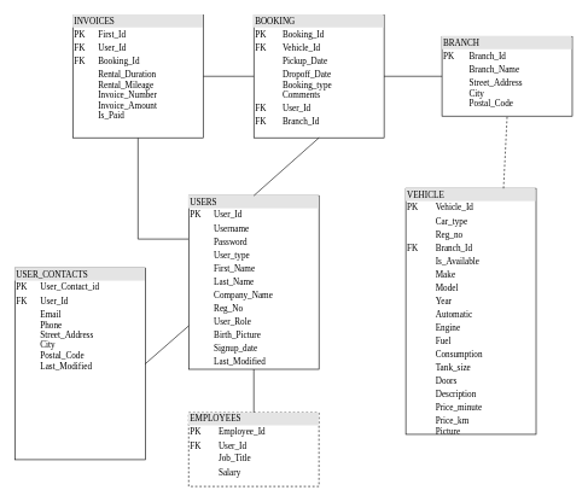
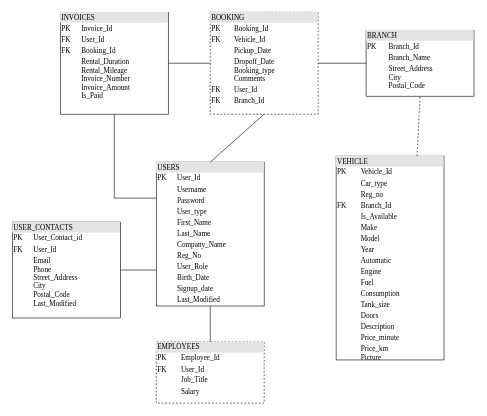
- <mxCell id="6" value="&lt;div style=&quot;box-sizing: border-box ; width: 100% ; background: #e4e4e4 ; padding: 2px&quot;&gt;INVOICES&lt;/div&gt;&lt;table style=&quot;width: 100% ; font-size: 1em&quot; cellpadding=&quot;2&quot; cellspacing=&quot;0&quot;&gt;&lt;tbody&gt;&lt;tr&gt;&lt;td&gt;PK&lt;/td&gt;&lt;td&gt;First_Id&lt;br&gt;&lt;/td&gt;&lt;/tr&gt;&lt;tr&gt;&lt;td&gt;FK&lt;/td&gt;&lt;td&gt;User_Id&lt;/td&gt;&lt;/tr&gt;&lt;tr&gt;&lt;td&gt;FK&lt;/td&gt;&lt;td&gt;Booking_Id&lt;br&gt;&lt;/td&gt;&lt;/tr&gt;&lt;tr&gt;&lt;td&gt;&lt;br&gt;&lt;/td&gt;&lt;td&gt;Rental_Duration&lt;br&gt;Rental_Mileage&lt;br&gt;Invoice_Number&lt;br&gt;Invoice_Amount&lt;br&gt;Is_Paid&lt;br&gt;&lt;/td&gt;&lt;/tr&gt;&lt;/tbody&gt;&lt;/table&gt;" style="verticalAlign=top;align=left;overflow=fill;html=1;rounded=0;shadow=0;comic=0;labelBackgroundColor=none;strokeColor=#000000;strokeWidth=1;fillColor=#ffffff;fontFamily=Verdana;fontSize=12;fontColor=#000000;" parent="1" vertex="1"><mxGeometry x="100" y="20" width="180" height="170" as="geometry" /></mxCell>
+ <mxCell id="6" value="&lt;div style=&quot;box-sizing: border-box ; width: 100% ; background: #e4e4e4 ; padding: 2px&quot;&gt;INVOICES&lt;/div&gt;&lt;table style=&quot;width: 100% ; font-size: 1em&quot; cellpadding=&quot;2&quot; cellspacing=&quot;0&quot;&gt;&lt;tbody&gt;&lt;tr&gt;&lt;td&gt;PK&lt;/td&gt;&lt;td&gt;Invoice_Id&lt;br&gt;&lt;/td&gt;&lt;/tr&gt;&lt;tr&gt;&lt;td&gt;FK&lt;/td&gt;&lt;td&gt;User_Id&lt;/td&gt;&lt;/tr&gt;&lt;tr&gt;&lt;td&gt;FK&lt;/td&gt;&lt;td&gt;Booking_Id&lt;br&gt;&lt;/td&gt;&lt;/tr&gt;&lt;tr&gt;&lt;td&gt;&lt;br&gt;&lt;/td&gt;&lt;td&gt;Rental_Duration&lt;br&gt;Rental_Mileage&lt;br&gt;Invoice_Number&lt;br&gt;Invoice_Amount&lt;br&gt;Is_Paid&lt;br&gt;&lt;/td&gt;&lt;/tr&gt;&lt;/tbody&gt;&lt;/table&gt;" style="verticalAlign=top;align=left;overflow=fill;html=1;rounded=0;shadow=0;comic=0;labelBackgroundColor=none;strokeColor=#000000;strokeWidth=1;fillColor=#ffffff;fontFamily=Verdana;fontSize=12;fontColor=#000000;" parent="1" vertex="1"><mxGeometry x="100" y="20" width="180" height="170" as="geometry" /></mxCell>
- <mxCell id="2" value="&lt;div style=&quot;box-sizing: border-box ; width: 100% ; background: #e4e4e4 ; padding: 2px&quot;&gt;BOOKING&lt;/div&gt;&lt;table style=&quot;width: 100%&quot; cellpadding=&quot;2&quot; cellspacing=&quot;0&quot;&gt;&lt;tbody&gt;&lt;tr&gt;&lt;td&gt;PK&lt;/td&gt;&lt;td&gt;Booking_Id&lt;/td&gt;&lt;/tr&gt;&lt;tr&gt;&lt;td&gt;FK&lt;/td&gt;&lt;td&gt;Vehicle_Id&lt;/td&gt;&lt;/tr&gt;&lt;tr&gt;&lt;td&gt;&lt;/td&gt;&lt;td&gt;Pickup_Date&lt;/td&gt;&lt;/tr&gt;&lt;tr&gt;&lt;td&gt;&lt;br&gt;&lt;/td&gt;&lt;td&gt;Dropoff_Date&lt;br&gt;Booking_type&lt;br&gt;Comments&lt;br&gt;&lt;/td&gt;&lt;/tr&gt;&lt;tr&gt;&lt;td&gt;FK&lt;br&gt;&lt;/td&gt;&lt;td&gt;User_Id&lt;br&gt;&lt;/td&gt;&lt;/tr&gt;&lt;tr&gt;&lt;td&gt;FK&lt;br&gt;&lt;/td&gt;&lt;td&gt;Branch_Id&lt;br&gt;&lt;/td&gt;&lt;/tr&gt;&lt;/tbody&gt;&lt;/table&gt;" style="verticalAlign=top;align=left;overflow=fill;html=1;rounded=0;shadow=0;comic=0;labelBackgroundColor=none;strokeColor=#000000;strokeWidth=1;fillColor=#ffffff;fontFamily=Verdana;fontSize=12;fontColor=#000000;" parent="1" vertex="1"><mxGeometry x="350" y="20" width="180" height="170" as="geometry" /></mxCell>
+ <mxCell id="2" value="&lt;div style=&quot;box-sizing: border-box ; width: 100% ; background: #e4e4e4 ; padding: 2px&quot;&gt;BOOKING&lt;/div&gt;&lt;table style=&quot;width: 100%&quot; cellpadding=&quot;2&quot; cellspacing=&quot;0&quot;&gt;&lt;tbody&gt;&lt;tr&gt;&lt;td&gt;PK&lt;/td&gt;&lt;td&gt;Booking_Id&lt;/td&gt;&lt;/tr&gt;&lt;tr&gt;&lt;td&gt;FK&lt;/td&gt;&lt;td&gt;Vehicle_Id&lt;/td&gt;&lt;/tr&gt;&lt;tr&gt;&lt;td&gt;&lt;/td&gt;&lt;td&gt;Pickup_Date&lt;/td&gt;&lt;/tr&gt;&lt;tr&gt;&lt;td&gt;&lt;br&gt;&lt;/td&gt;&lt;td&gt;Dropoff_Date&lt;br&gt;Booking_type&lt;br&gt;Comments&lt;br&gt;&lt;/td&gt;&lt;/tr&gt;&lt;tr&gt;&lt;td&gt;FK&lt;br&gt;&lt;/td&gt;&lt;td&gt;User_Id&lt;br&gt;&lt;/td&gt;&lt;/tr&gt;&lt;tr&gt;&lt;td&gt;FK&lt;br&gt;&lt;/td&gt;&lt;td&gt;Branch_Id&lt;br&gt;&lt;/td&gt;&lt;/tr&gt;&lt;/tbody&gt;&lt;/table&gt;" style="verticalAlign=top;align=left;overflow=fill;html=1;rounded=0;shadow=0;comic=0;labelBackgroundColor=none;strokeColor=#000000;strokeWidth=1;fillColor=#ffffff;fontFamily=Verdana;fontSize=12;fontColor=#000000;dashed=1;" parent="1" vertex="1"><mxGeometry x="350" y="20" width="180" height="170" as="geometry" /></mxCell>
- <mxCell id="10" value="&lt;div style=&quot;box-sizing: border-box ; width: 100% ; background: #e4e4e4 ; padding: 2px&quot;&gt;USERS&lt;/div&gt;&lt;table style=&quot;width: 100% ; font-size: 1em&quot; cellpadding=&quot;2&quot; cellspacing=&quot;0&quot;&gt;&lt;tbody&gt;&lt;tr&gt;&lt;td&gt;PK&lt;/td&gt;&lt;td&gt;User_Id&lt;/td&gt;&lt;/tr&gt;&lt;tr&gt;&lt;td&gt;&lt;br&gt;&lt;/td&gt;&lt;td&gt;Username&lt;/td&gt;&lt;/tr&gt;&lt;tr&gt;&lt;td&gt;&lt;/td&gt;&lt;td&gt;Password&lt;/td&gt;&lt;/tr&gt;&lt;tr&gt;&lt;td&gt;&lt;br&gt;&lt;/td&gt;&lt;td&gt;User_type&lt;br&gt;&lt;/td&gt;&lt;/tr&gt;&lt;tr&gt;&lt;td&gt;&lt;br&gt;&lt;/td&gt;&lt;td&gt;First_Name&lt;br&gt;&lt;/td&gt;&lt;/tr&gt;&lt;tr&gt;&lt;td&gt;&lt;br&gt;&lt;/td&gt;&lt;td&gt;Last_Name&lt;br&gt;&lt;/td&gt;&lt;/tr&gt;&lt;tr&gt;&lt;td&gt;&lt;br&gt;&lt;/td&gt;&lt;td&gt;Company_Name&lt;br&gt;&lt;/td&gt;&lt;/tr&gt;&lt;tr&gt;&lt;td&gt;&lt;br&gt;&lt;/td&gt;&lt;td&gt;Reg_No&lt;br&gt;&lt;/td&gt;&lt;/tr&gt;&lt;tr&gt;&lt;td&gt;&lt;br&gt;&lt;/td&gt;&lt;td&gt;User_Role&lt;/td&gt;&lt;/tr&gt;&lt;tr&gt;&lt;td&gt;&lt;br&gt;&lt;/td&gt;&lt;td&gt;Birth_Picture&lt;/td&gt;&lt;/tr&gt;&lt;tr&gt;&lt;td&gt;&lt;br&gt;&lt;/td&gt;&lt;td&gt;Signup_date&lt;br&gt;&lt;/td&gt;&lt;/tr&gt;&lt;tr&gt;&lt;td&gt;&lt;br&gt;&lt;/td&gt;&lt;td&gt;Last_Modified&lt;br&gt;&lt;/td&gt;&lt;/tr&gt;&lt;/tbody&gt;&lt;/table&gt;" style="verticalAlign=top;align=left;overflow=fill;html=1;rounded=0;shadow=0;comic=0;labelBackgroundColor=none;strokeColor=#000000;strokeWidth=1;fillColor=#ffffff;fontFamily=Verdana;fontSize=12;fontColor=#000000;" parent="1" vertex="1"><mxGeometry x="260" y="270" width="180" height="240" as="geometry" /></mxCell>
+ <mxCell id="10" value="&lt;div style=&quot;box-sizing: border-box ; width: 100% ; background: #e4e4e4 ; padding: 2px&quot;&gt;USERS&lt;/div&gt;&lt;table style=&quot;width: 100% ; font-size: 1em&quot; cellpadding=&quot;2&quot; cellspacing=&quot;0&quot;&gt;&lt;tbody&gt;&lt;tr&gt;&lt;td&gt;PK&lt;/td&gt;&lt;td&gt;User_Id&lt;/td&gt;&lt;/tr&gt;&lt;tr&gt;&lt;td&gt;&lt;br&gt;&lt;/td&gt;&lt;td&gt;Username&lt;/td&gt;&lt;/tr&gt;&lt;tr&gt;&lt;td&gt;&lt;/td&gt;&lt;td&gt;Password&lt;/td&gt;&lt;/tr&gt;&lt;tr&gt;&lt;td&gt;&lt;br&gt;&lt;/td&gt;&lt;td&gt;User_type&lt;br&gt;&lt;/td&gt;&lt;/tr&gt;&lt;tr&gt;&lt;td&gt;&lt;br&gt;&lt;/td&gt;&lt;td&gt;First_Name&lt;br&gt;&lt;/td&gt;&lt;/tr&gt;&lt;tr&gt;&lt;td&gt;&lt;br&gt;&lt;/td&gt;&lt;td&gt;Last_Name&lt;br&gt;&lt;/td&gt;&lt;/tr&gt;&lt;tr&gt;&lt;td&gt;&lt;br&gt;&lt;/td&gt;&lt;td&gt;Company_Name&lt;br&gt;&lt;/td&gt;&lt;/tr&gt;&lt;tr&gt;&lt;td&gt;&lt;br&gt;&lt;/td&gt;&lt;td&gt;Reg_No&lt;br&gt;&lt;/td&gt;&lt;/tr&gt;&lt;tr&gt;&lt;td&gt;&lt;br&gt;&lt;/td&gt;&lt;td&gt;User_Role&lt;/td&gt;&lt;/tr&gt;&lt;tr&gt;&lt;td&gt;&lt;br&gt;&lt;/td&gt;&lt;td&gt;Birth_Date&lt;/td&gt;&lt;/tr&gt;&lt;tr&gt;&lt;td&gt;&lt;br&gt;&lt;/td&gt;&lt;td&gt;Signup_date&lt;br&gt;&lt;/td&gt;&lt;/tr&gt;&lt;tr&gt;&lt;td&gt;&lt;br&gt;&lt;/td&gt;&lt;td&gt;Last_Modified&lt;br&gt;&lt;/td&gt;&lt;/tr&gt;&lt;/tbody&gt;&lt;/table&gt;" style="verticalAlign=top;align=left;overflow=fill;html=1;rounded=0;shadow=0;comic=0;labelBackgroundColor=none;strokeColor=#000000;strokeWidth=1;fillColor=#ffffff;fontFamily=Verdana;fontSize=12;fontColor=#000000;" parent="1" vertex="1"><mxGeometry x="260" y="270" width="180" height="240" as="geometry" /></mxCell>
- <mxCell id="8" value="&lt;div style=&quot;box-sizing: border-box ; width: 100% ; background: #e4e4e4 ; padding: 2px&quot;&gt;USER_CONTACTS&lt;/div&gt;&lt;table style=&quot;width: 100% ; font-size: 1em&quot; cellpadding=&quot;2&quot; cellspacing=&quot;0&quot;&gt;&lt;tbody&gt;&lt;tr&gt;&lt;td&gt;PK&lt;/td&gt;&lt;td&gt;User_Contact_id&lt;/td&gt;&lt;/tr&gt;&lt;tr&gt;&lt;td&gt;FK&lt;/td&gt;&lt;td&gt;User_Id&lt;/td&gt;&lt;/tr&gt;&lt;tr&gt;&lt;td&gt;&lt;/td&gt;&lt;td&gt;Email&lt;br&gt;Phone&lt;br&gt;Street_Address&lt;br&gt;City&lt;br&gt;Postal_Code&lt;br&gt;Last_Modified&lt;/td&gt;&lt;/tr&gt;&lt;/tbody&gt;&lt;/table&gt;" style="verticalAlign=top;align=left;overflow=fill;html=1;rounded=0;shadow=0;comic=0;labelBackgroundColor=none;strokeColor=#000000;strokeWidth=1;fillColor=#ffffff;fontFamily=Verdana;fontSize=12;fontColor=#000000;" parent="1" vertex="1"><mxGeometry x="20" y="370" width="180" height="265" as="geometry" /></mxCell>
+ <mxCell id="8" value="&lt;div style=&quot;box-sizing: border-box ; width: 100% ; background: #e4e4e4 ; padding: 2px&quot;&gt;USER_CONTACTS&lt;/div&gt;&lt;table style=&quot;width: 100% ; font-size: 1em&quot; cellpadding=&quot;2&quot; cellspacing=&quot;0&quot;&gt;&lt;tbody&gt;&lt;tr&gt;&lt;td&gt;PK&lt;/td&gt;&lt;td&gt;User_Contact_id&lt;/td&gt;&lt;/tr&gt;&lt;tr&gt;&lt;td&gt;FK&lt;/td&gt;&lt;td&gt;User_Id&lt;/td&gt;&lt;/tr&gt;&lt;tr&gt;&lt;td&gt;&lt;/td&gt;&lt;td&gt;Email&lt;br&gt;Phone&lt;br&gt;Street_Address&lt;br&gt;City&lt;br&gt;Postal_Code&lt;br&gt;Last_Modified&lt;/td&gt;&lt;/tr&gt;&lt;/tbody&gt;&lt;/table&gt;" style="verticalAlign=top;align=left;overflow=fill;html=1;rounded=0;shadow=0;comic=0;labelBackgroundColor=none;strokeColor=#000000;strokeWidth=1;fillColor=#ffffff;fontFamily=Verdana;fontSize=12;fontColor=#000000;" parent="1" vertex="1"><mxGeometry x="20" y="370" width="180" height="160" as="geometry" /></mxCell>
